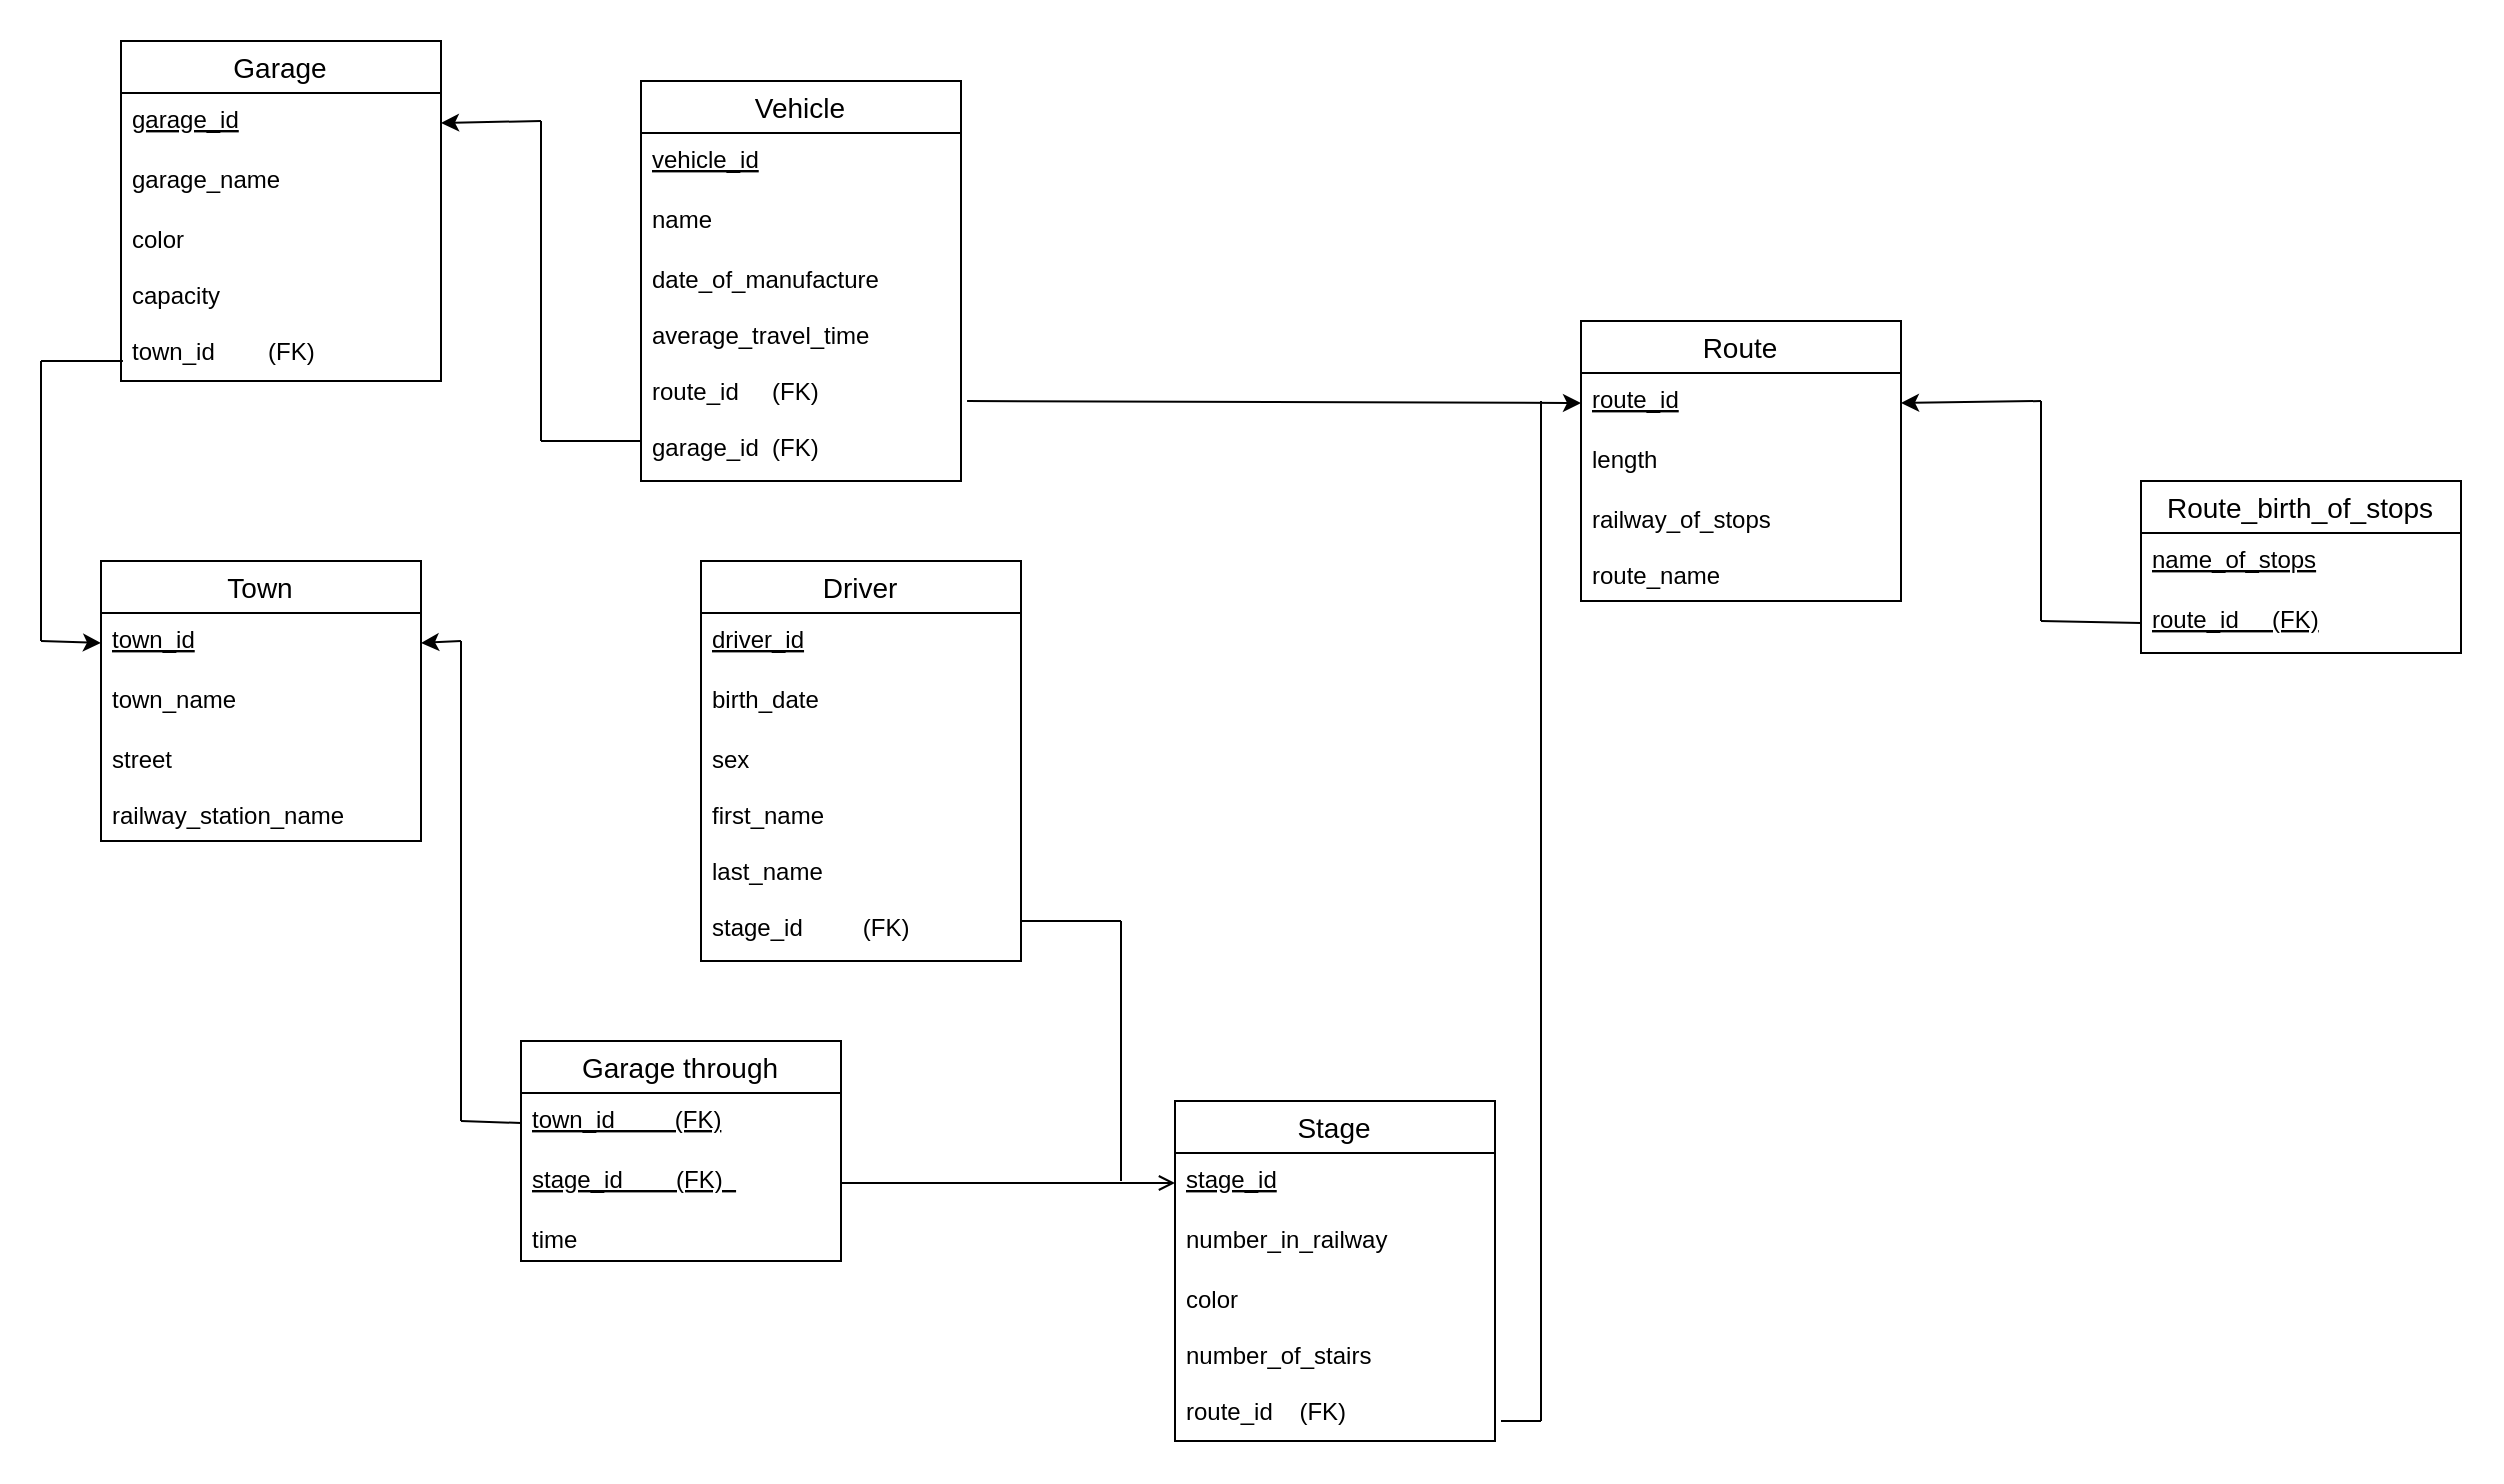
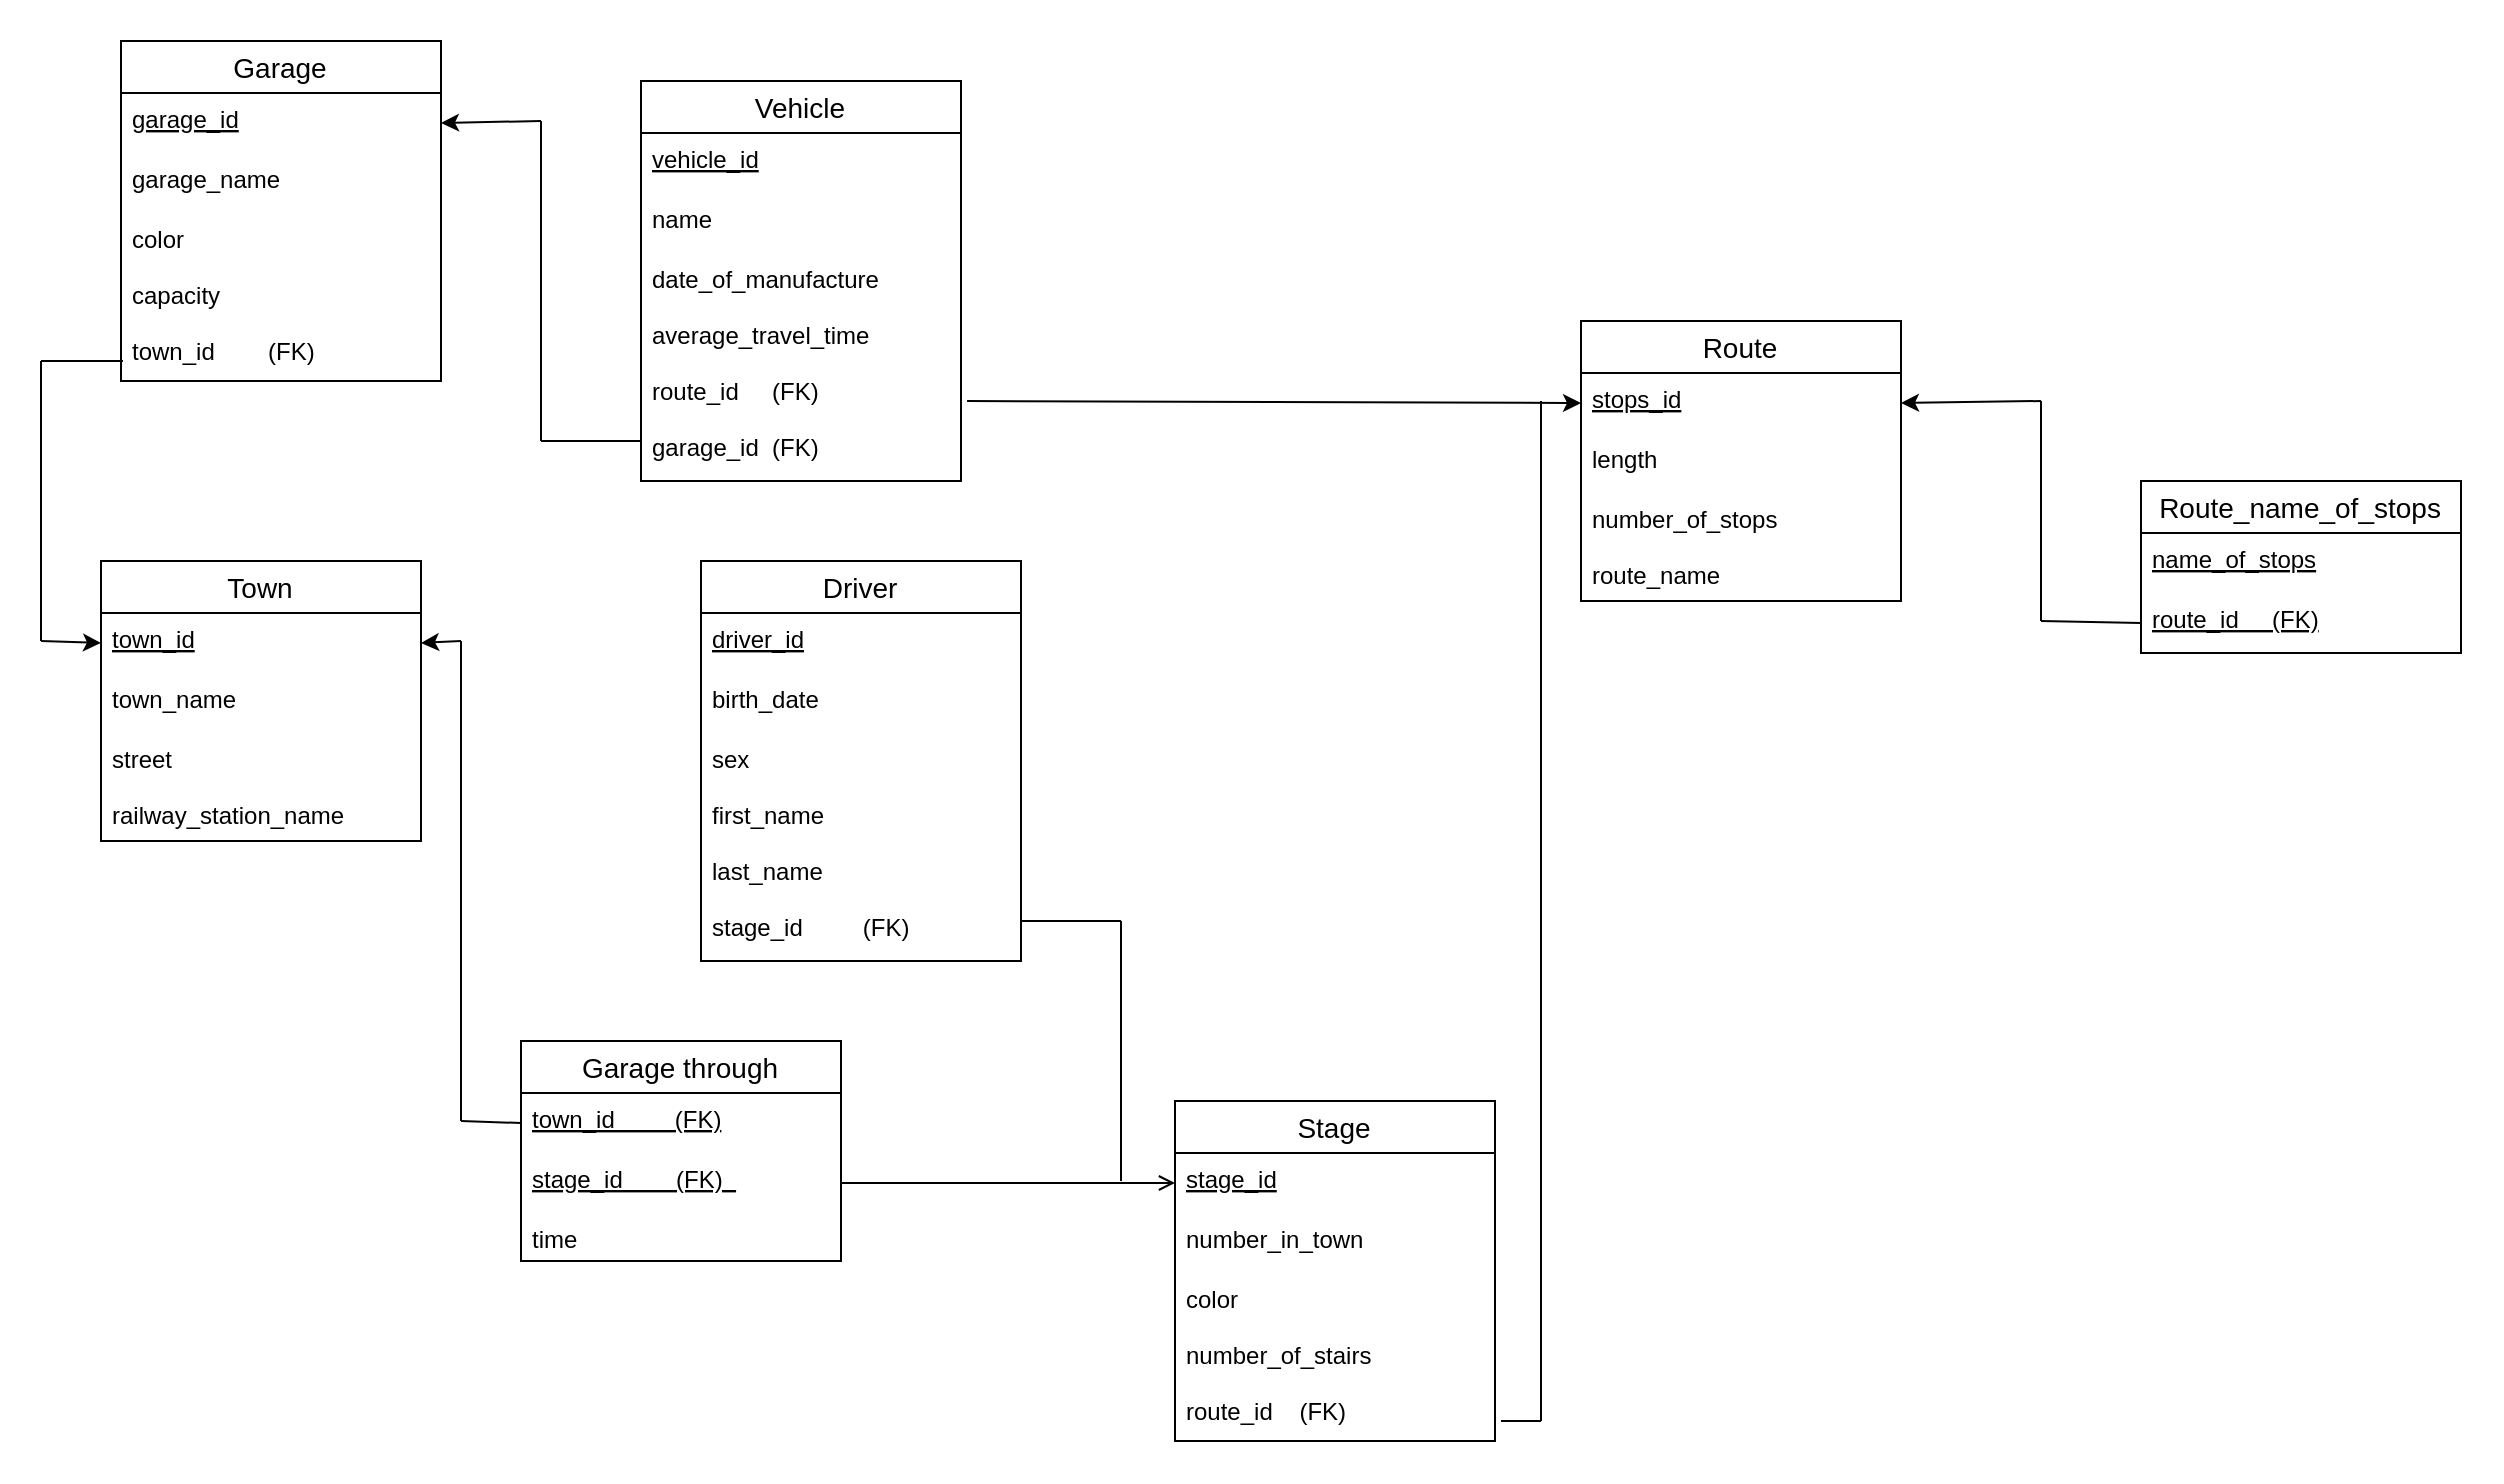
- <mxCell id="27" value="route_id" style="text;strokeColor=none;fillColor=none;spacingLeft=4;spacingRight=4;overflow=hidden;rotatable=0;points=[[0,0.5],[1,0.5]];portConstraint=eastwest;fontSize=12;fontStyle=4" vertex="1" parent="26"><mxGeometry y="26" width="160" height="30" as="geometry" /></mxCell>
+ <mxCell id="27" value="stops_id" style="text;strokeColor=none;fillColor=none;spacingLeft=4;spacingRight=4;overflow=hidden;rotatable=0;points=[[0,0.5],[1,0.5]];portConstraint=eastwest;fontSize=12;fontStyle=4" vertex="1" parent="26"><mxGeometry y="26" width="160" height="30" as="geometry" /></mxCell>
- <mxCell id="30" value="Route_birth_of_stops" style="swimlane;fontStyle=0;childLayout=stackLayout;horizontal=1;startSize=26;horizontalStack=0;resizeParent=1;resizeParentMax=0;resizeLast=0;collapsible=1;marginBottom=0;align=center;fontSize=14;" vertex="1" parent="1"><mxGeometry x="1070" y="240" width="160" height="86" as="geometry" /></mxCell>
+ <mxCell id="30" value="Route_name_of_stops" style="swimlane;fontStyle=0;childLayout=stackLayout;horizontal=1;startSize=26;horizontalStack=0;resizeParent=1;resizeParentMax=0;resizeLast=0;collapsible=1;marginBottom=0;align=center;fontSize=14;" vertex="1" parent="1"><mxGeometry x="1070" y="240" width="160" height="86" as="geometry" /></mxCell>
- <mxCell id="29" value="railway_of_stops&#10;&#10;route_name" style="text;strokeColor=none;fillColor=none;spacingLeft=4;spacingRight=4;overflow=hidden;rotatable=0;points=[[0,0.5],[1,0.5]];portConstraint=eastwest;fontSize=12;" vertex="1" parent="26"><mxGeometry y="86" width="160" height="54" as="geometry" /></mxCell>
+ <mxCell id="29" value="number_of_stops&#10;&#10;route_name" style="text;strokeColor=none;fillColor=none;spacingLeft=4;spacingRight=4;overflow=hidden;rotatable=0;points=[[0,0.5],[1,0.5]];portConstraint=eastwest;fontSize=12;" vertex="1" parent="26"><mxGeometry y="86" width="160" height="54" as="geometry" /></mxCell>
- <mxCell id="24" value="number_in_railway" style="text;strokeColor=none;fillColor=none;spacingLeft=4;spacingRight=4;overflow=hidden;rotatable=0;points=[[0,0.5],[1,0.5]];portConstraint=eastwest;fontSize=12;" vertex="1" parent="22"><mxGeometry y="56" width="160" height="30" as="geometry" /></mxCell>
+ <mxCell id="24" value="number_in_town" style="text;strokeColor=none;fillColor=none;spacingLeft=4;spacingRight=4;overflow=hidden;rotatable=0;points=[[0,0.5],[1,0.5]];portConstraint=eastwest;fontSize=12;" vertex="1" parent="22"><mxGeometry y="56" width="160" height="30" as="geometry" /></mxCell>
